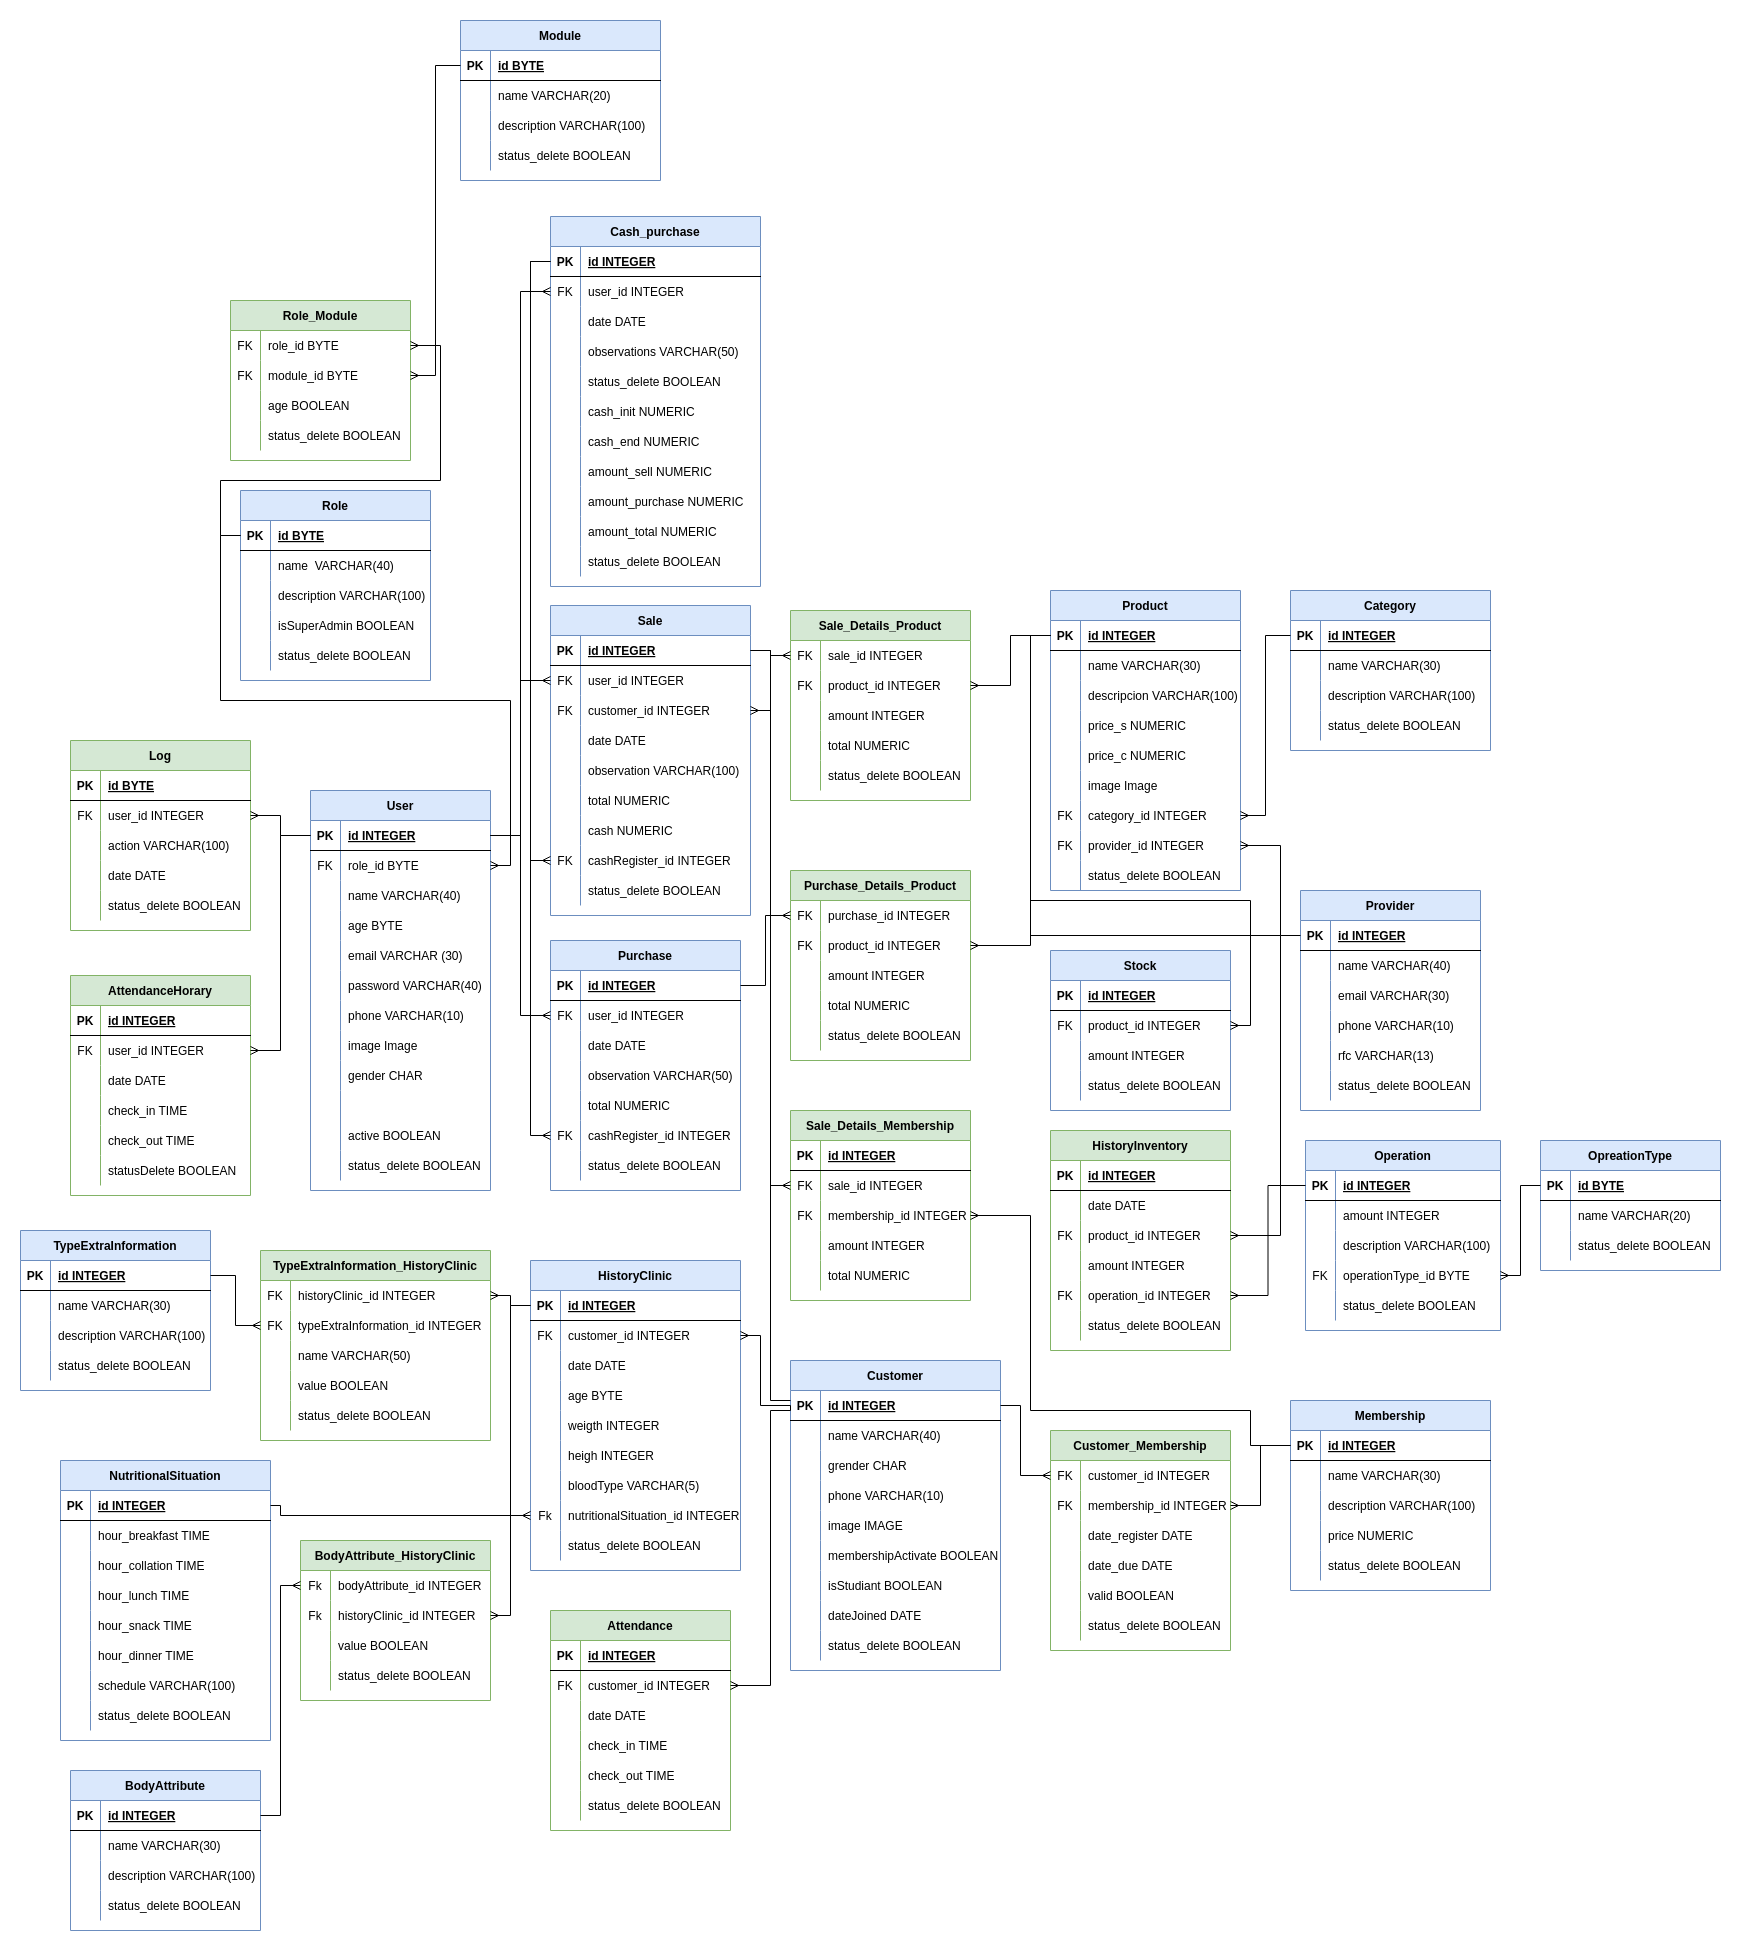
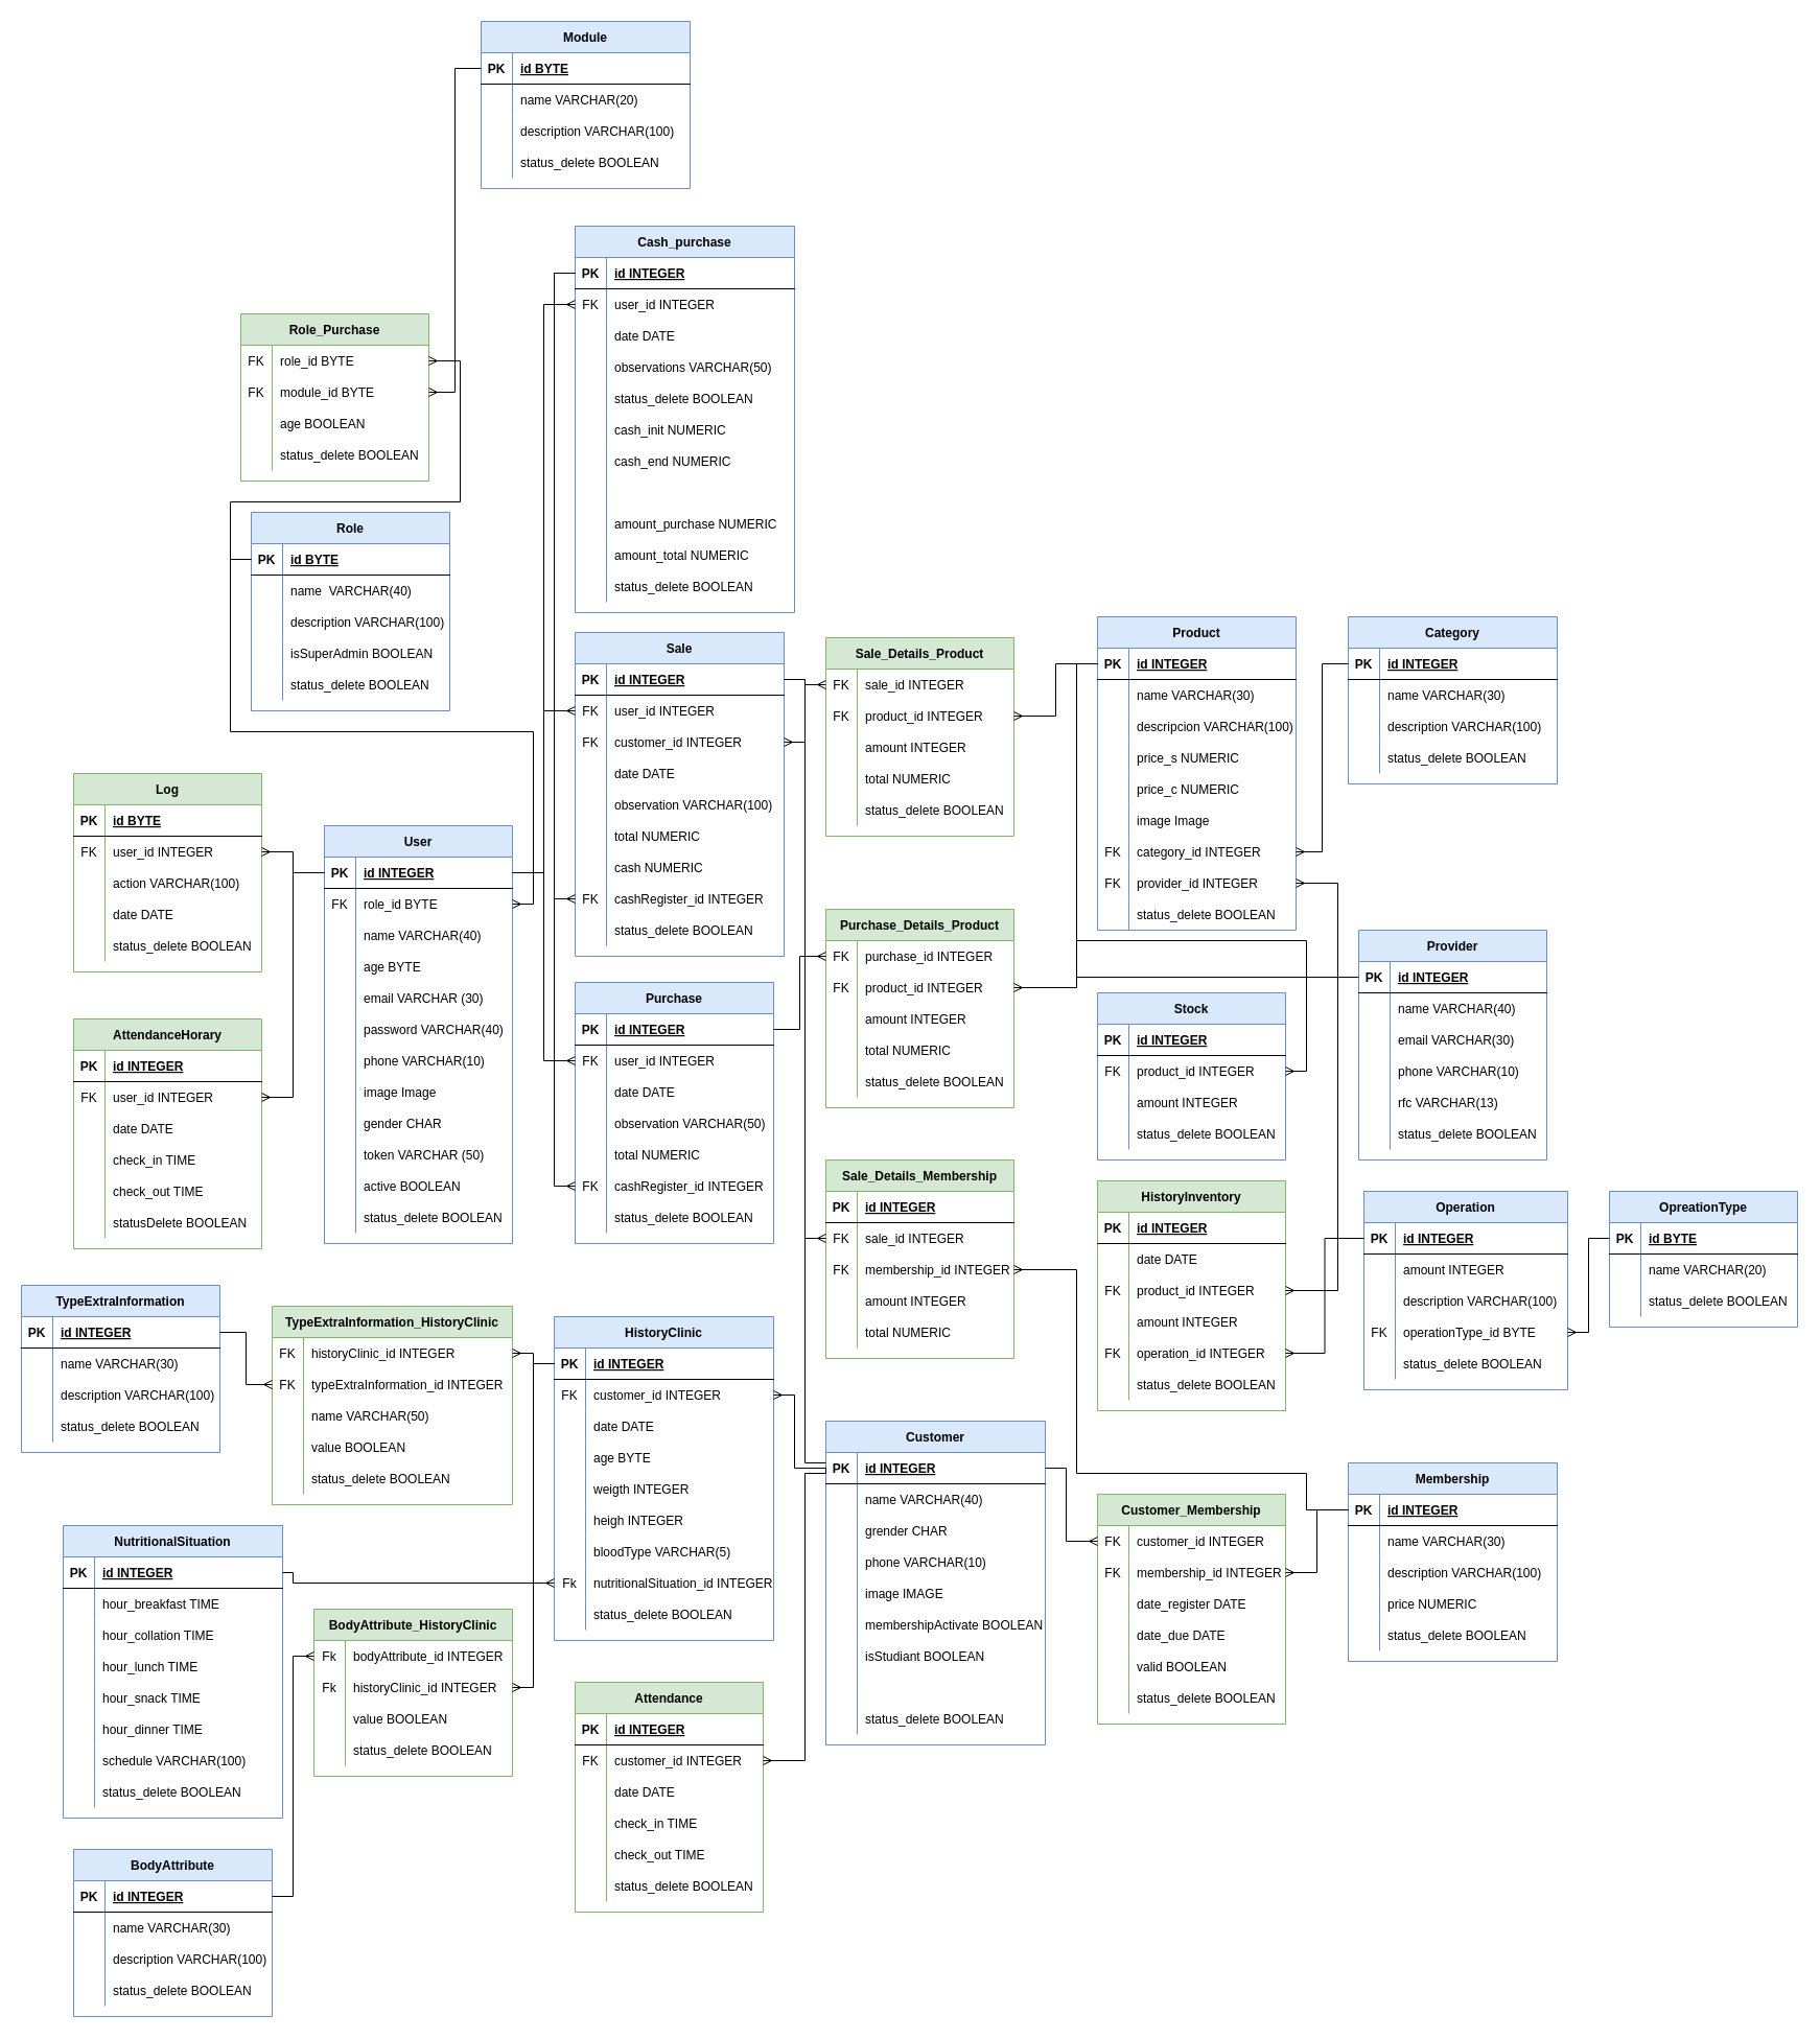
- <mxCell id="332" value="Role_Module" style="shape=table;startSize=30;container=1;collapsible=1;childLayout=tableLayout;fixedRows=1;rowLines=0;fontStyle=1;align=center;resizeLast=1;fillColor=#d5e8d4;strokeColor=#82b366;" parent="1" vertex="1"><mxGeometry x="230" y="300" width="180" height="160" as="geometry" /></mxCell>
+ <mxCell id="332" value="Role_Purchase" style="shape=table;startSize=30;container=1;collapsible=1;childLayout=tableLayout;fixedRows=1;rowLines=0;fontStyle=1;align=center;resizeLast=1;fillColor=#d5e8d4;strokeColor=#82b366;" parent="1" vertex="1"><mxGeometry x="230" y="300" width="180" height="160" as="geometry" /></mxCell>
- <mxCell id="443" value="amount_sell NUMERIC" style="shape=partialRectangle;connectable=0;fillColor=none;top=0;left=0;bottom=0;right=0;align=left;spacingLeft=6;overflow=hidden;" parent="441" vertex="1"><mxGeometry x="30" width="180" height="30" as="geometry" /></mxCell>
+ <mxCell id="74" value="token VARCHAR (50)" style="shape=partialRectangle;connectable=0;fillColor=none;top=0;left=0;bottom=0;right=0;align=left;spacingLeft=6;overflow=hidden;" parent="72" vertex="1"><mxGeometry x="30" width="150" height="30" as="geometry" /></mxCell>
- <mxCell id="121" value="dateJoined DATE" style="shape=partialRectangle;connectable=0;fillColor=none;top=0;left=0;bottom=0;right=0;align=left;spacingLeft=6;overflow=hidden;" parent="119" vertex="1"><mxGeometry x="30" width="180" height="30" as="geometry" /></mxCell>
